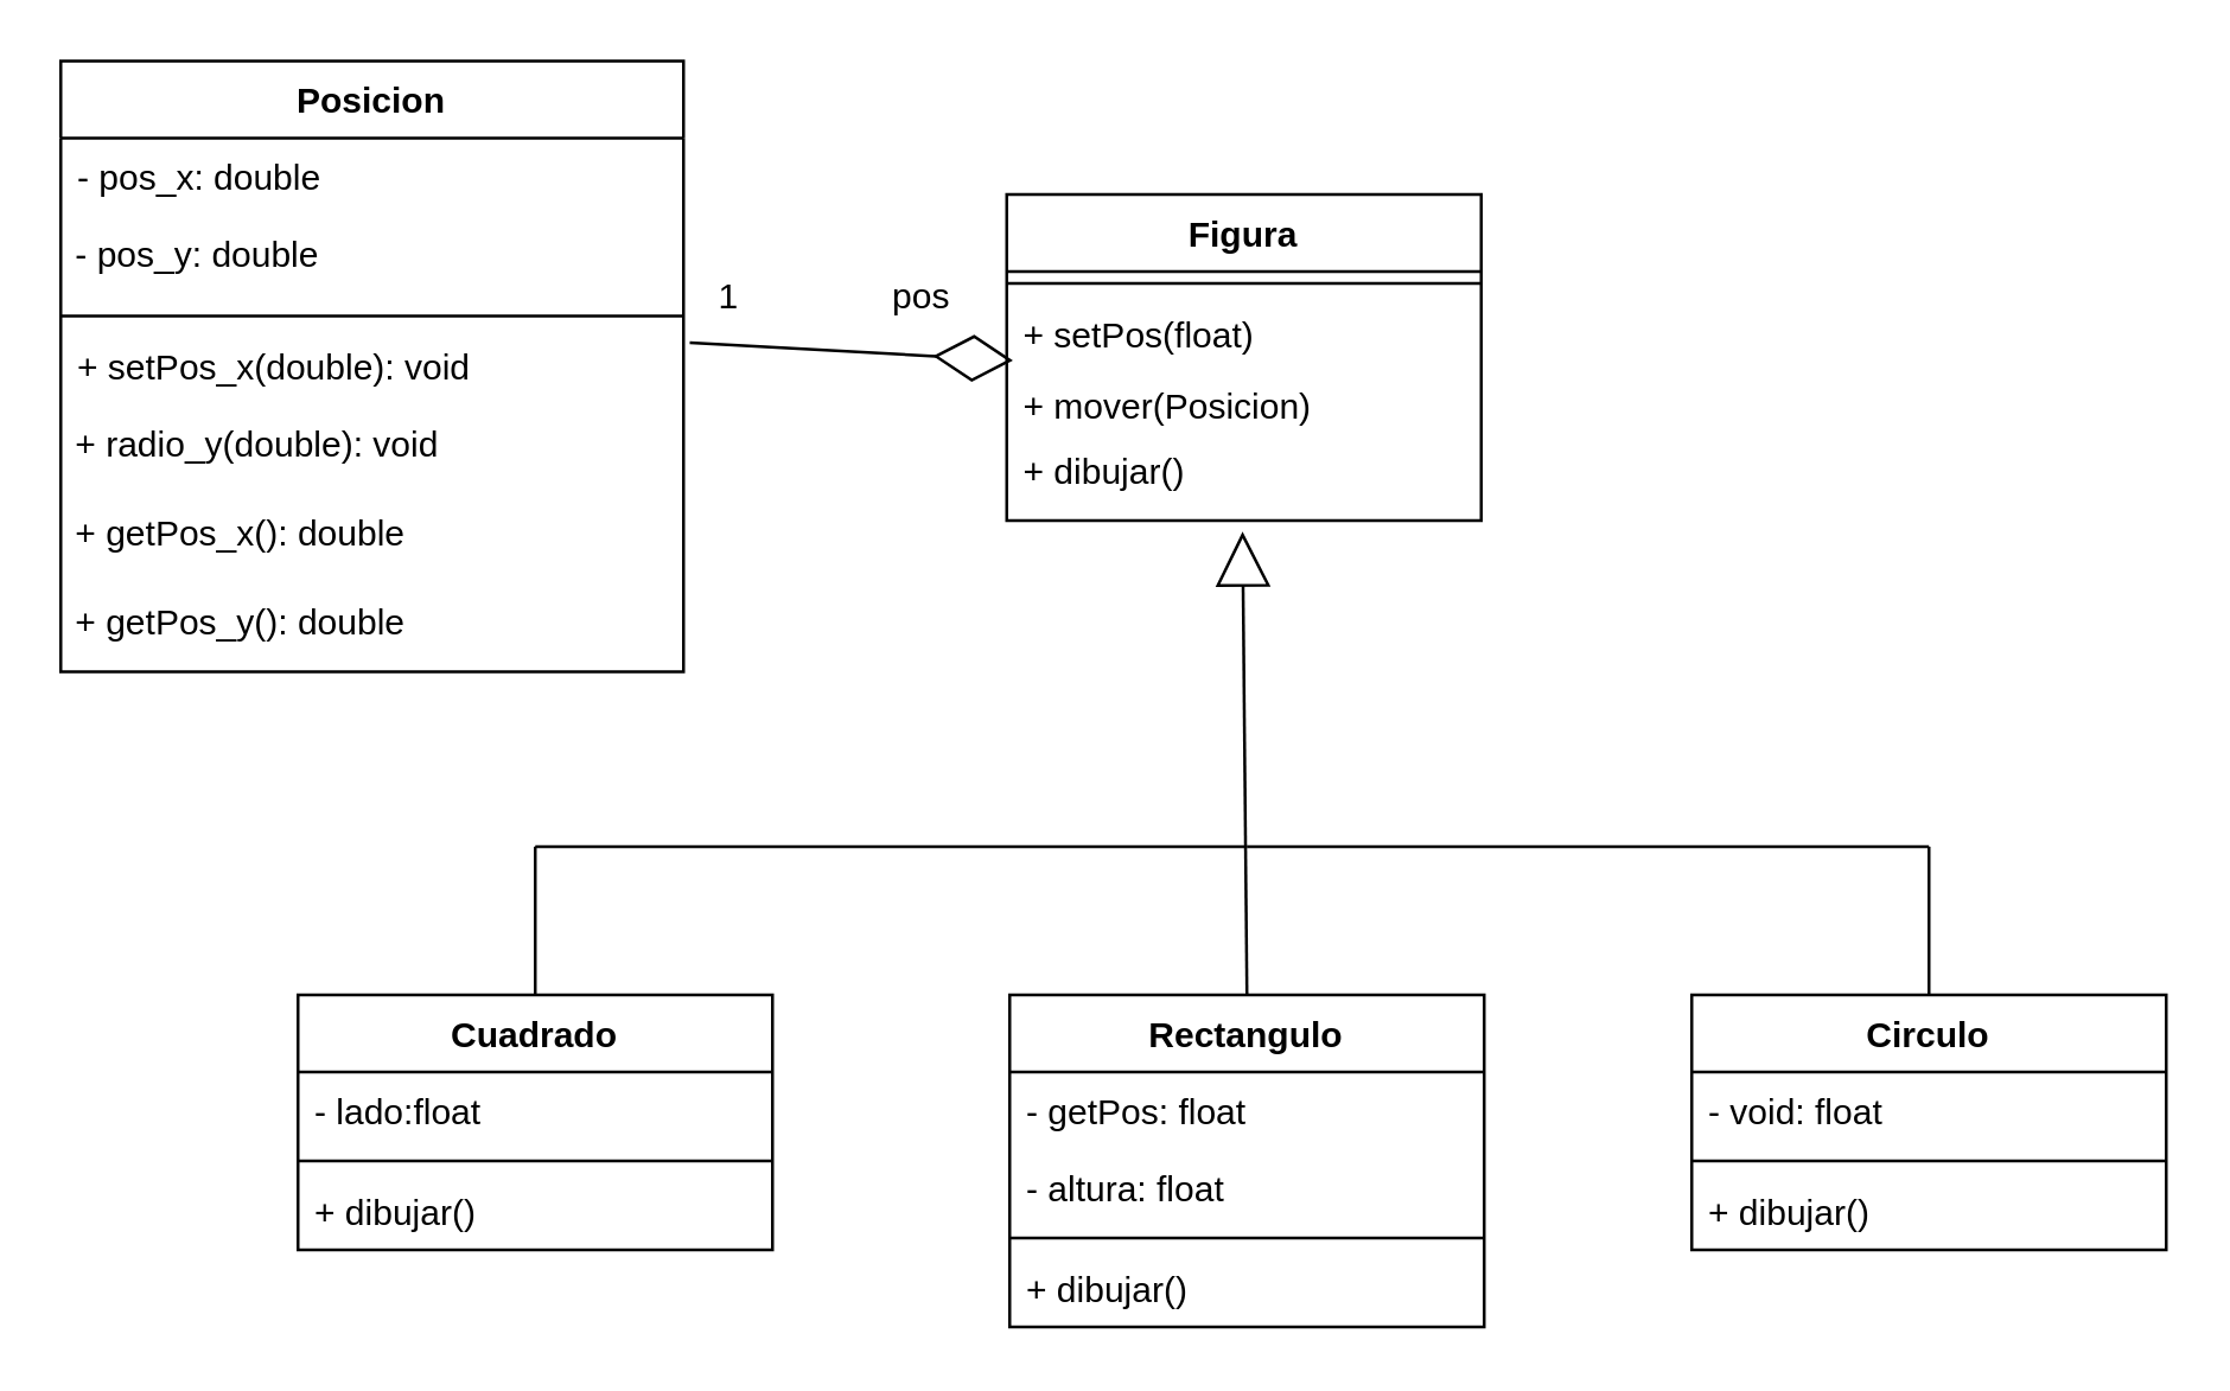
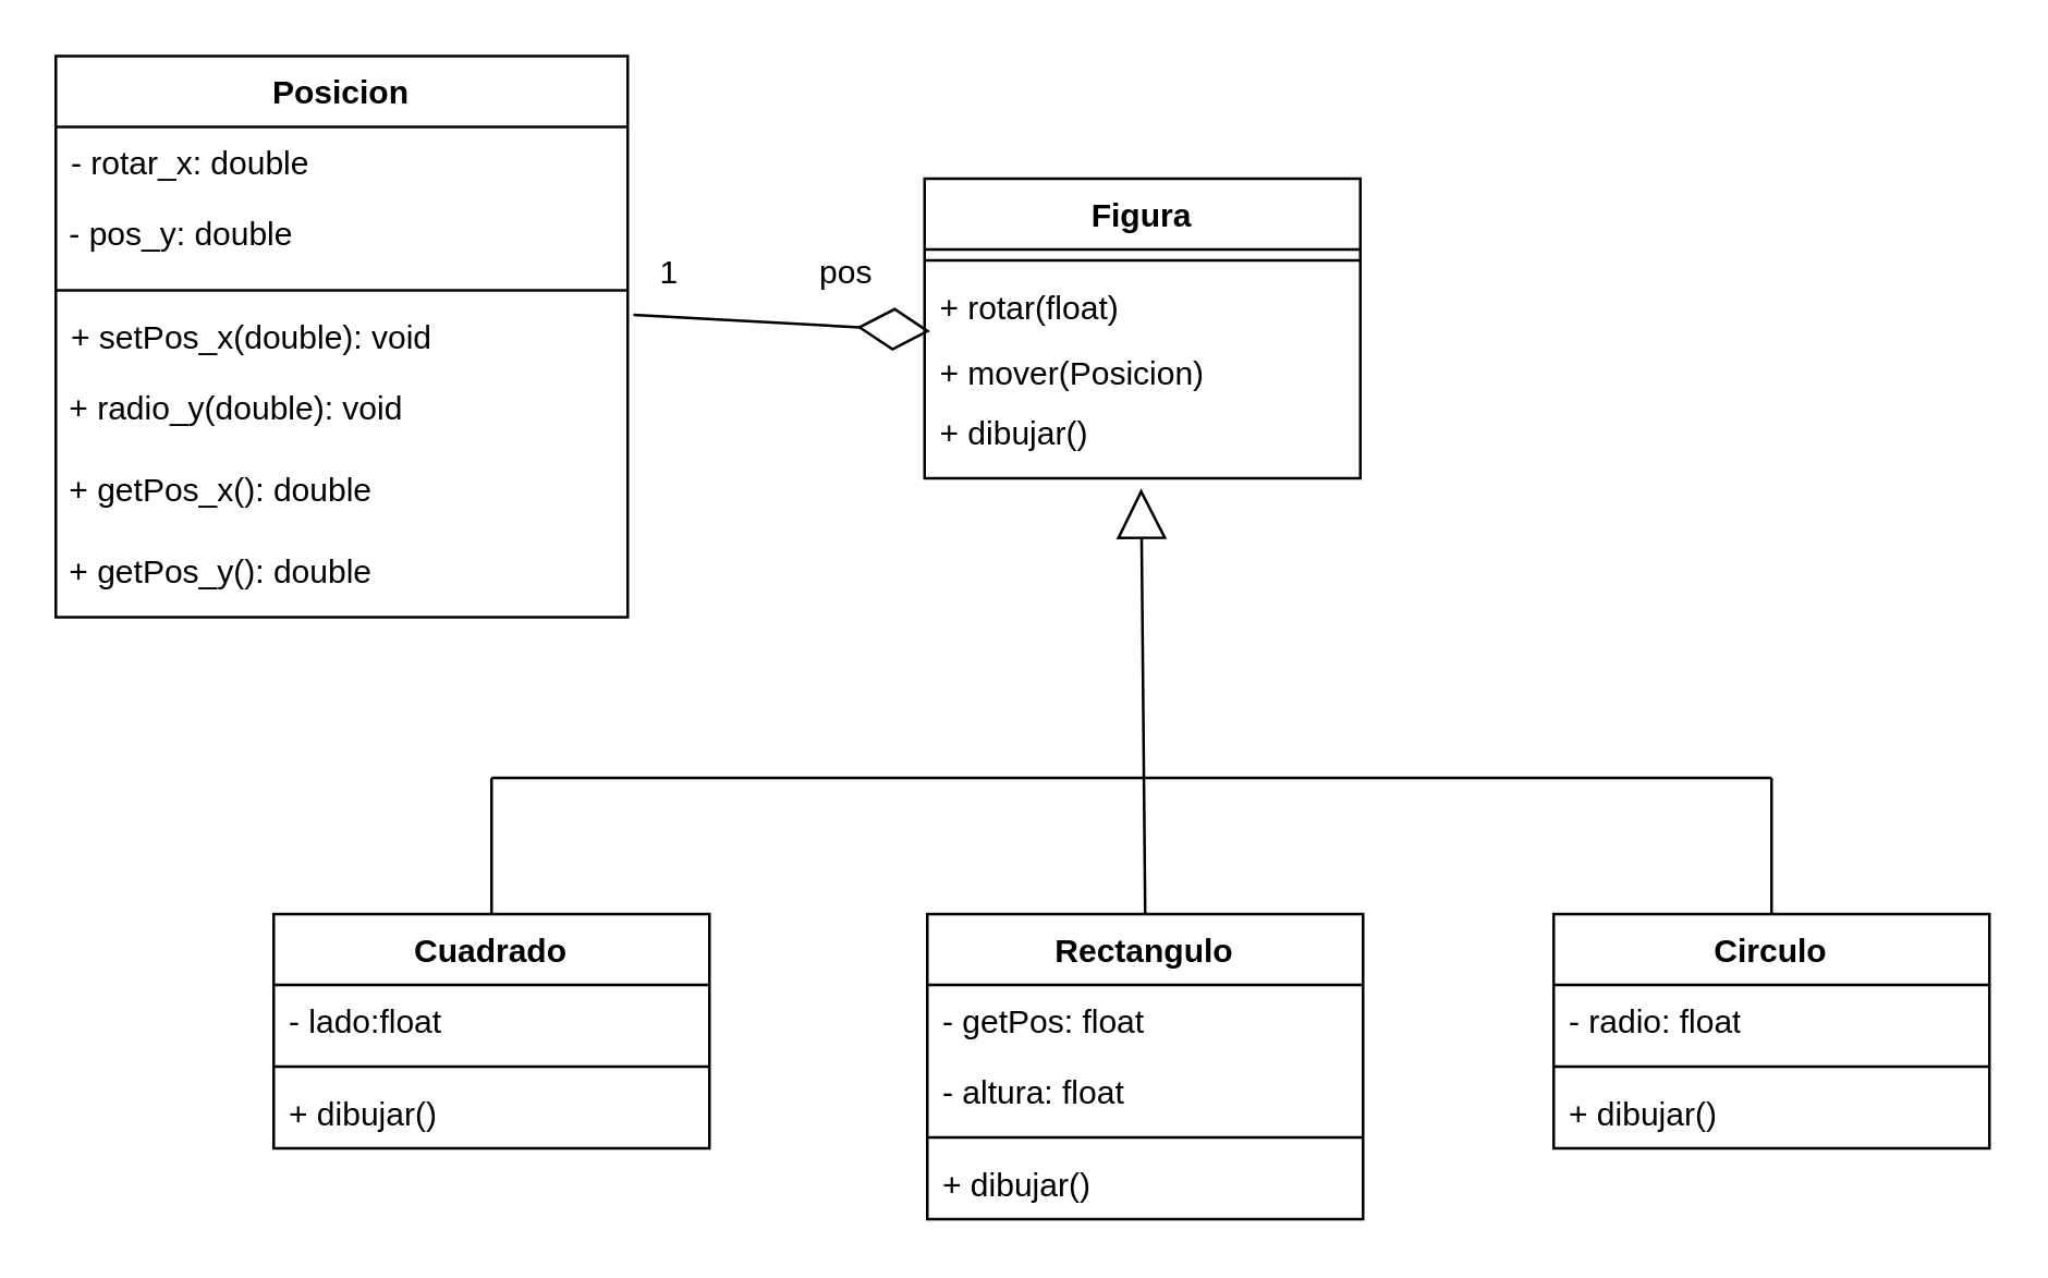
- <mxCell id="21" value="- pos_x: double" style="text;strokeColor=none;fillColor=none;align=left;verticalAlign=top;spacingLeft=4;spacingRight=4;overflow=hidden;rotatable=0;points=[[0,0.5],[1,0.5]];portConstraint=eastwest;whiteSpace=wrap;html=1;" vertex="1" parent="20"><mxGeometry y="26" width="210" height="26" as="geometry" /></mxCell>
+ <mxCell id="21" value="- rotar_x: double" style="text;strokeColor=none;fillColor=none;align=left;verticalAlign=top;spacingLeft=4;spacingRight=4;overflow=hidden;rotatable=0;points=[[0,0.5],[1,0.5]];portConstraint=eastwest;whiteSpace=wrap;html=1;" vertex="1" parent="20"><mxGeometry y="26" width="210" height="26" as="geometry" /></mxCell>
- <mxCell id="4" value="+ setPos(float)" style="text;strokeColor=none;fillColor=none;align=left;verticalAlign=top;spacingLeft=4;spacingRight=4;overflow=hidden;rotatable=0;points=[[0,0.5],[1,0.5]];portConstraint=eastwest;whiteSpace=wrap;html=1;" vertex="1" parent="2"><mxGeometry y="34" width="160" height="24" as="geometry" /></mxCell>
+ <mxCell id="4" value="+ rotar(float)" style="text;strokeColor=none;fillColor=none;align=left;verticalAlign=top;spacingLeft=4;spacingRight=4;overflow=hidden;rotatable=0;points=[[0,0.5],[1,0.5]];portConstraint=eastwest;whiteSpace=wrap;html=1;" vertex="1" parent="2"><mxGeometry y="34" width="160" height="24" as="geometry" /></mxCell>
- <mxCell id="17" value="- void: float" style="text;strokeColor=none;fillColor=none;align=left;verticalAlign=top;spacingLeft=4;spacingRight=4;overflow=hidden;rotatable=0;points=[[0,0.5],[1,0.5]];portConstraint=eastwest;whiteSpace=wrap;html=1;" vertex="1" parent="16"><mxGeometry y="26" width="160" height="26" as="geometry" /></mxCell>
+ <mxCell id="17" value="- radio: float" style="text;strokeColor=none;fillColor=none;align=left;verticalAlign=top;spacingLeft=4;spacingRight=4;overflow=hidden;rotatable=0;points=[[0,0.5],[1,0.5]];portConstraint=eastwest;whiteSpace=wrap;html=1;" vertex="1" parent="16"><mxGeometry y="26" width="160" height="26" as="geometry" /></mxCell>
